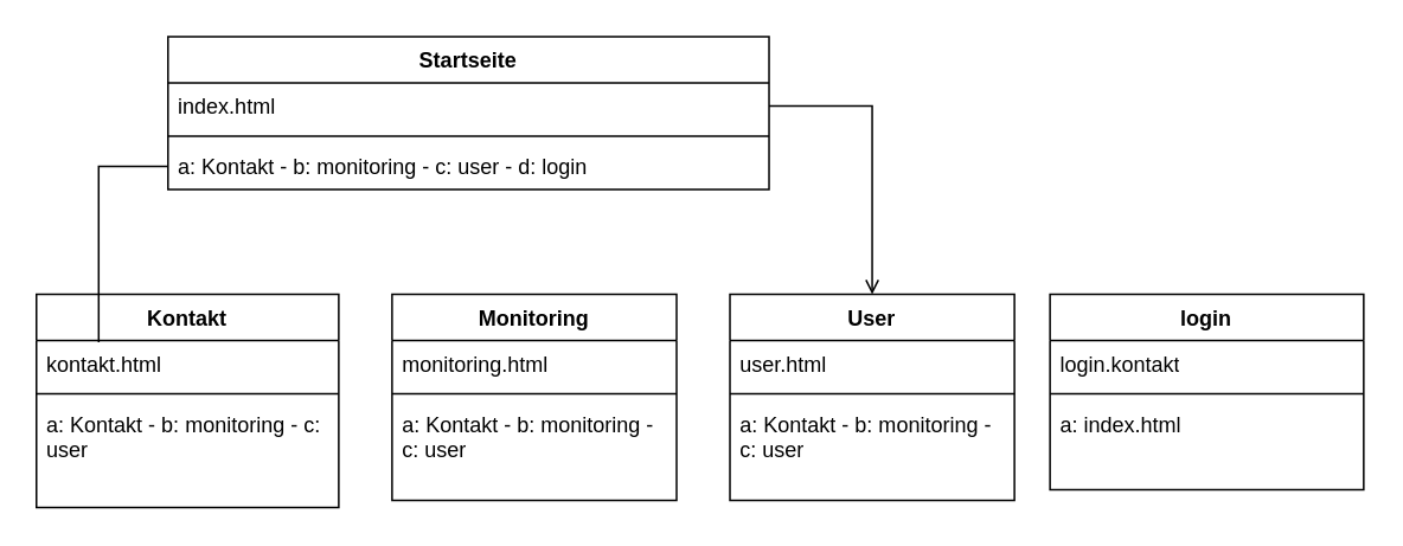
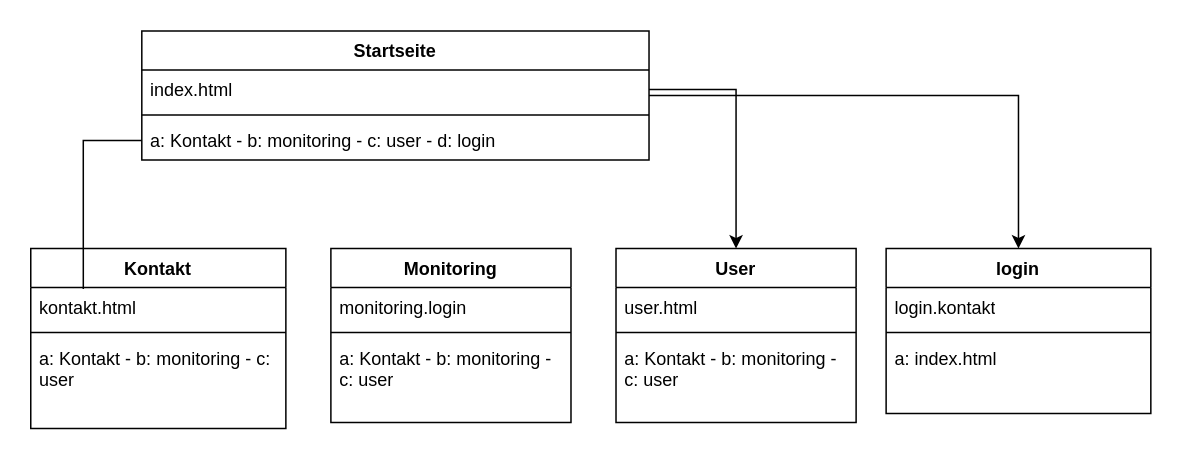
+ <mxCell id="2" style="edgeStyle=orthogonalEdgeStyle;rounded=0;orthogonalLoop=1;jettySize=auto;html=1;entryX=0.5;entryY=0;entryDx=0;entryDy=0;" edge="1" parent="1" source="3" target="20"><mxGeometry relative="1" as="geometry" /></mxCell>
- <mxCell id="24" style="edgeStyle=orthogonalEdgeStyle;rounded=0;orthogonalLoop=1;jettySize=auto;html=1;entryX=0.5;entryY=0;entryDx=0;entryDy=0;endArrow=open;" edge="1" parent="1" source="4" target="15"><mxGeometry relative="1" as="geometry" /></mxCell>
+ <mxCell id="24" style="edgeStyle=orthogonalEdgeStyle;rounded=0;orthogonalLoop=1;jettySize=auto;html=1;entryX=0.5;entryY=0;entryDx=0;entryDy=0;" edge="1" parent="1" source="4" target="15"><mxGeometry relative="1" as="geometry" /></mxCell>
- <mxCell id="12" value="monitoring.html" style="text;strokeColor=none;fillColor=none;align=left;verticalAlign=top;spacingLeft=4;spacingRight=4;overflow=hidden;rotatable=0;points=[[0,0.5],[1,0.5]];portConstraint=eastwest;whiteSpace=wrap;html=1;" parent="11" vertex="1"><mxGeometry y="26" width="160" height="26" as="geometry" /></mxCell>
+ <mxCell id="12" value="monitoring.login" style="text;strokeColor=none;fillColor=none;align=left;verticalAlign=top;spacingLeft=4;spacingRight=4;overflow=hidden;rotatable=0;points=[[0,0.5],[1,0.5]];portConstraint=eastwest;whiteSpace=wrap;html=1;" parent="11" vertex="1"><mxGeometry y="26" width="160" height="26" as="geometry" /></mxCell>
